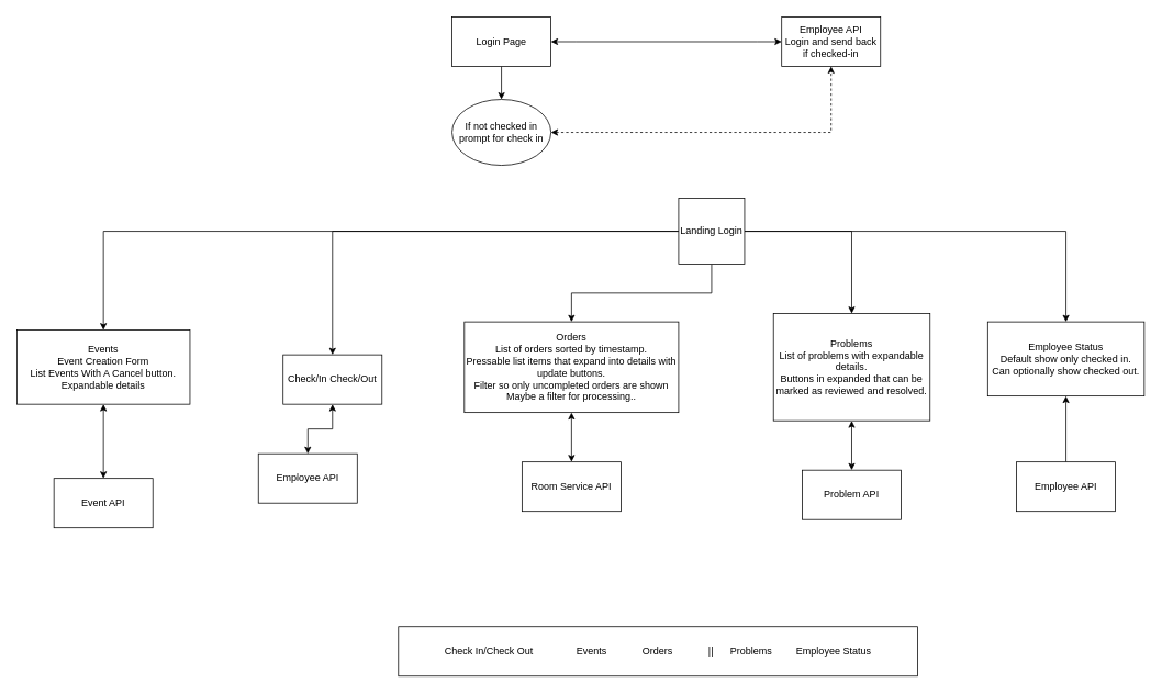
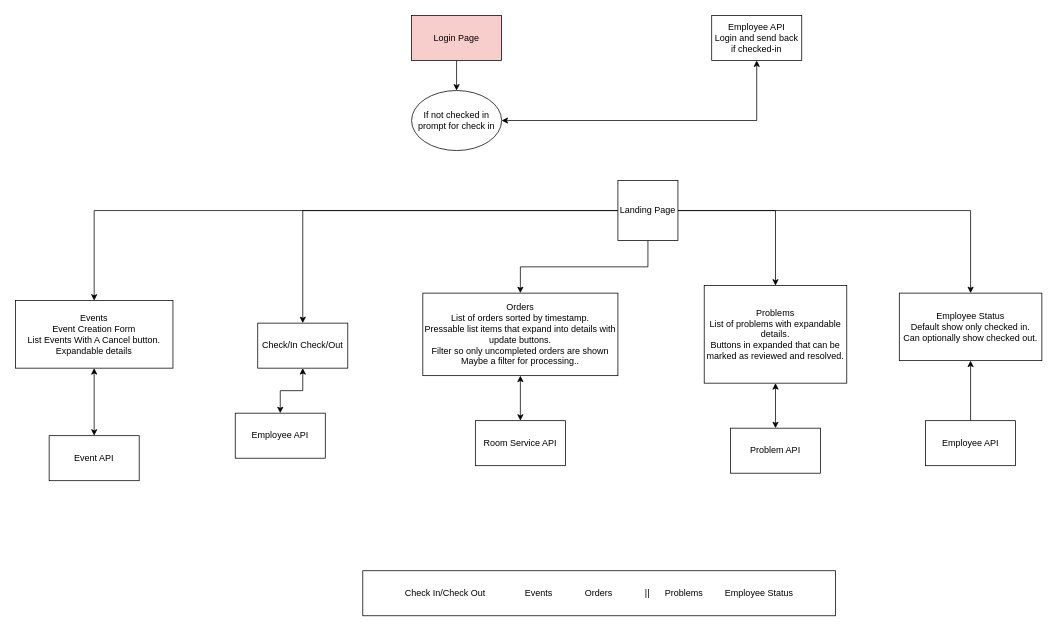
- <mxCell id="4" value="Login Page" style="rounded=0;whiteSpace=wrap;html=1;" vertex="1" parent="1"><mxGeometry x="548" y="20" width="120" height="60" as="geometry" /></mxCell>
+ <mxCell id="4" value="Login Page" style="rounded=0;whiteSpace=wrap;html=1;fillColor=#f8cecc;" vertex="1" parent="1"><mxGeometry x="548" y="20" width="120" height="60" as="geometry" /></mxCell>
- <mxCell id="2" style="edgeStyle=entityRelationEdgeStyle;rounded=0;orthogonalLoop=1;jettySize=auto;html=1;entryX=0;entryY=0.5;entryDx=0;entryDy=0;startArrow=classic;startFill=1;" edge="1" parent="1" source="4" target="5"><mxGeometry relative="1" as="geometry" /></mxCell>
- <mxCell id="6" style="edgeStyle=orthogonalEdgeStyle;rounded=0;orthogonalLoop=1;jettySize=auto;html=1;entryX=0.5;entryY=1;entryDx=0;entryDy=0;startArrow=classic;startFill=1;dashed=1;" edge="1" parent="1" source="7" target="5"><mxGeometry relative="1" as="geometry" /></mxCell>
+ <mxCell id="6" style="edgeStyle=orthogonalEdgeStyle;rounded=0;orthogonalLoop=1;jettySize=auto;html=1;entryX=0.5;entryY=1;entryDx=0;entryDy=0;startArrow=classic;startFill=1;" edge="1" parent="1" source="7" target="5"><mxGeometry relative="1" as="geometry" /></mxCell>
- <mxCell id="13" value="Landing Login" style="whiteSpace=wrap;html=1;aspect=fixed;" vertex="1" parent="1"><mxGeometry x="823" y="240" width="80" height="80" as="geometry" /></mxCell>
+ <mxCell id="13" value="Landing Page" style="whiteSpace=wrap;html=1;aspect=fixed;" vertex="1" parent="1"><mxGeometry x="823" y="240" width="80" height="80" as="geometry" /></mxCell>
